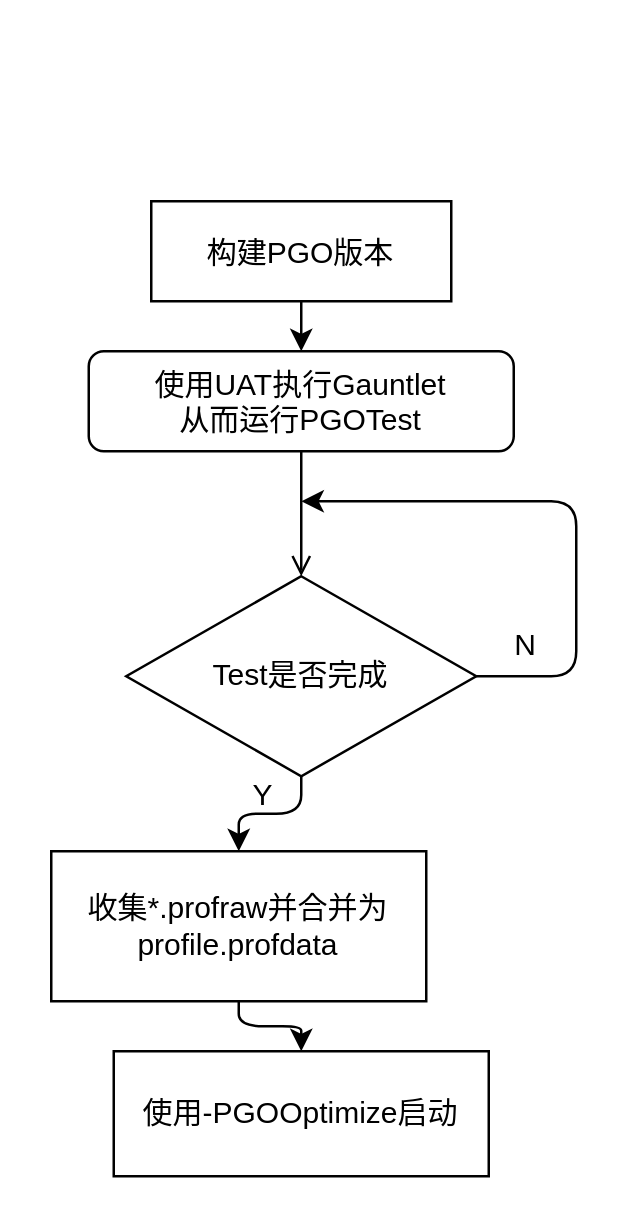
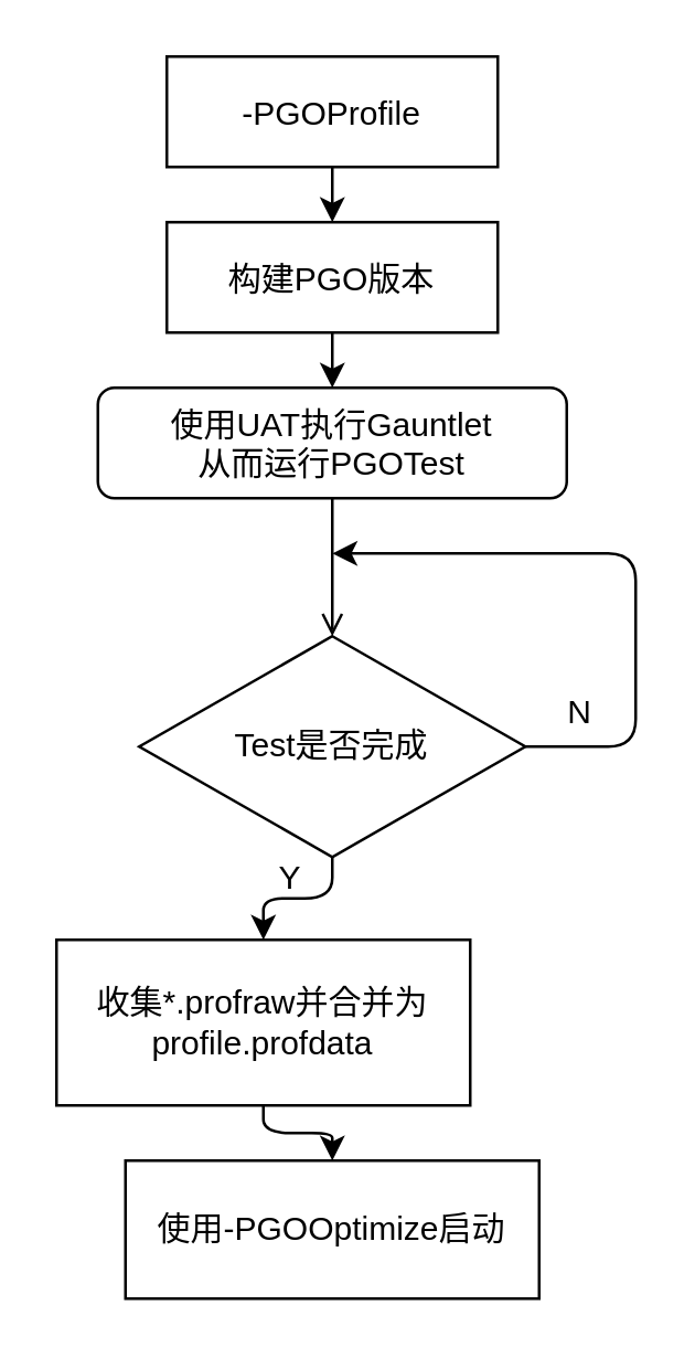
+ <mxCell id="3" value="-PGOProfile" style="fontStyle=0;" vertex="1" parent="1"><mxGeometry x="60" y="20" width="120" height="40" as="geometry" /></mxCell>
+ <mxCell id="2" value="" style="edgeStyle=none;html=1;" edge="1" parent="1" source="3" target="5"><mxGeometry relative="1" as="geometry" /></mxCell>
